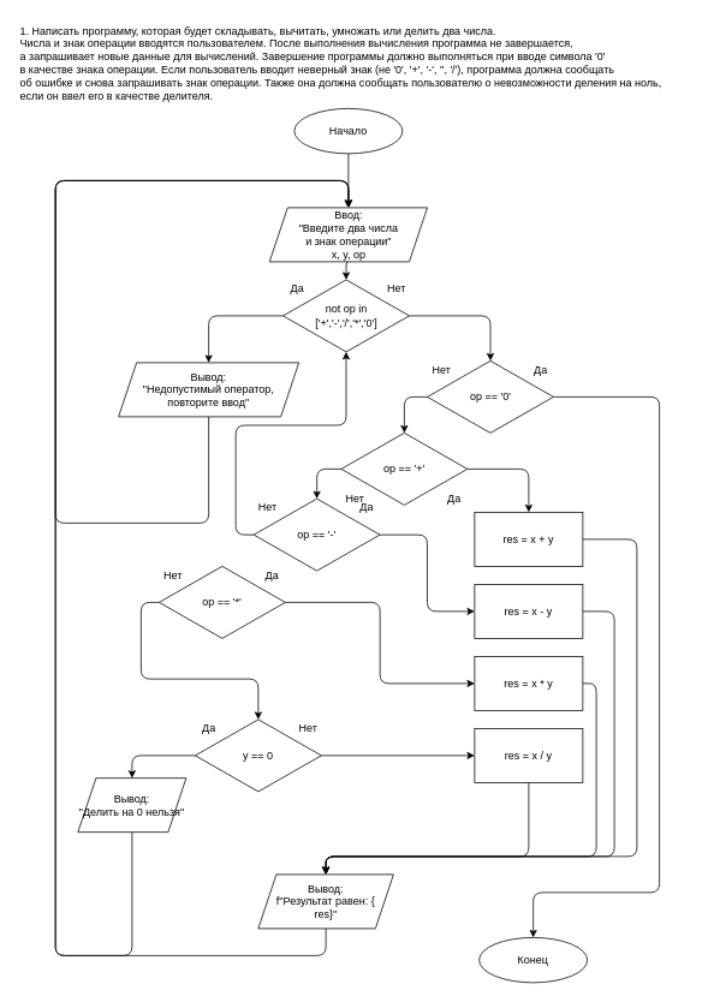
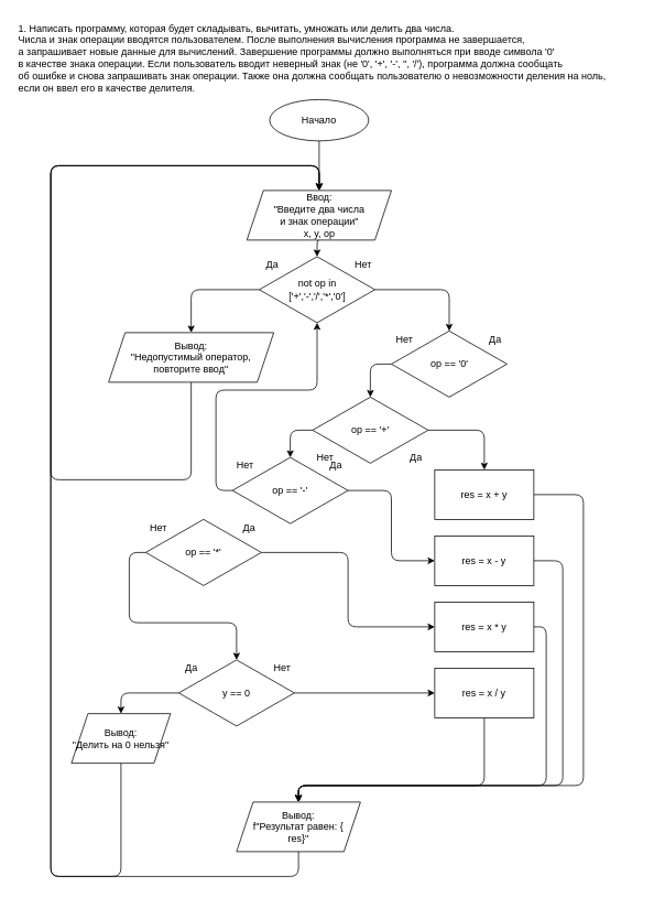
- <mxCell id="55" style="edgeStyle=orthogonalEdgeStyle;curved=0;rounded=1;sketch=0;orthogonalLoop=1;jettySize=auto;html=1;exitX=1;exitY=0.5;exitDx=0;exitDy=0;entryX=0.5;entryY=0;entryDx=0;entryDy=0;" edge="1" parent="1" source="15" target="54"><mxGeometry relative="1" as="geometry"><Array as="points"><mxPoint x="731" y="440" /><mxPoint x="731" y="990" /><mxPoint x="591" y="990" /></Array></mxGeometry></mxCell>
- <mxCell id="54" value="Конец" style="ellipse;whiteSpace=wrap;html=1;" vertex="1" parent="1"><mxGeometry x="531" y="1040" width="120" height="50" as="geometry" /></mxCell>
